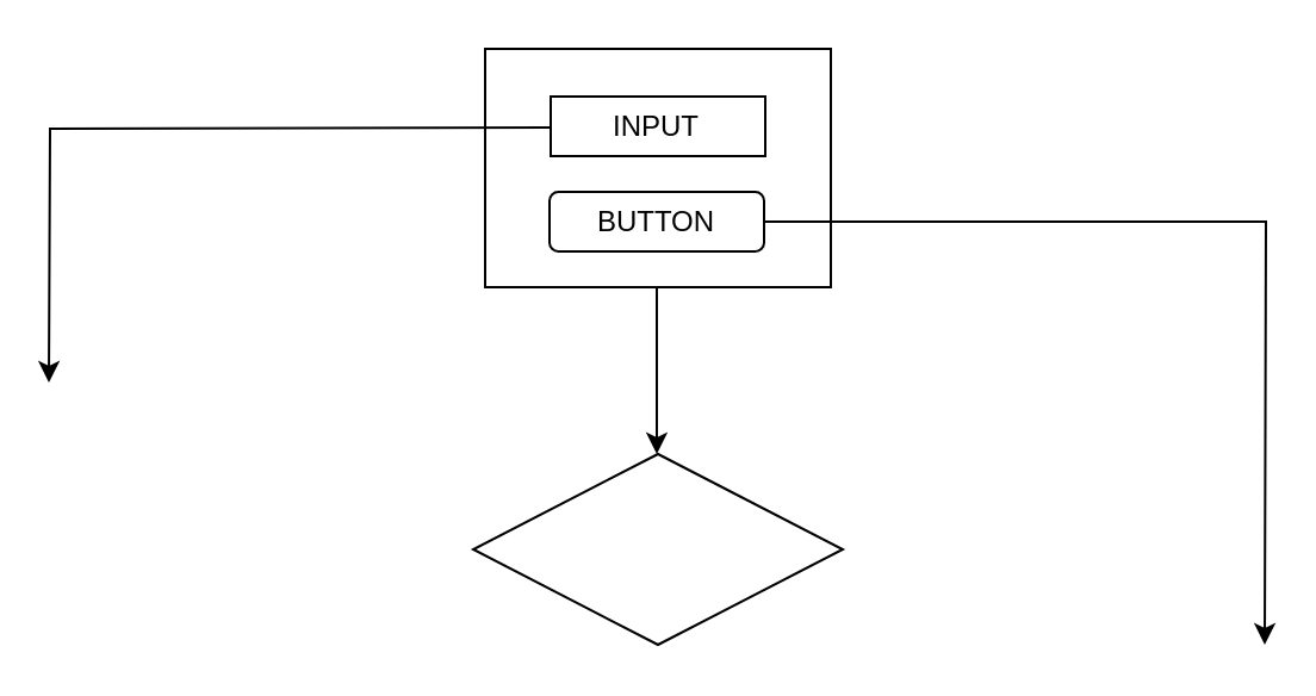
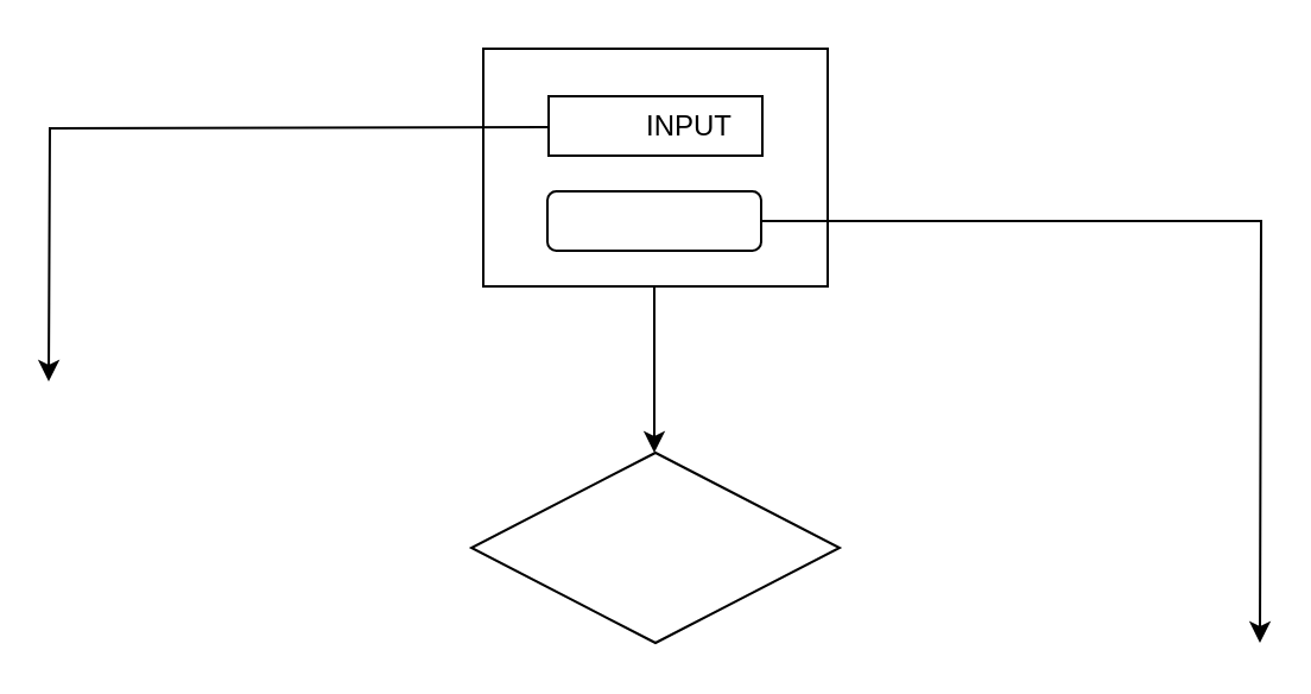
- <mxCell id="9" value="INPUT" style="text;html=1;strokeColor=none;fillColor=none;align=center;verticalAlign=middle;whiteSpace=wrap;rounded=0;" vertex="1" parent="1"><mxGeometry x="250" y="42.5" width="50" height="20" as="geometry" /></mxCell>
+ <mxCell id="9" value="INPUT" style="text;html=1;strokeColor=none;fillColor=none;align=center;verticalAlign=middle;whiteSpace=wrap;rounded=0;" vertex="1" parent="1"><mxGeometry x="265" y="42.5" width="50" height="20" as="geometry" /></mxCell>
- <mxCell id="10" value="BUTTON" style="text;html=1;strokeColor=none;fillColor=none;align=center;verticalAlign=middle;whiteSpace=wrap;rounded=0;" vertex="1" parent="1"><mxGeometry x="245" y="82.5" width="60" height="20" as="geometry" /></mxCell>
